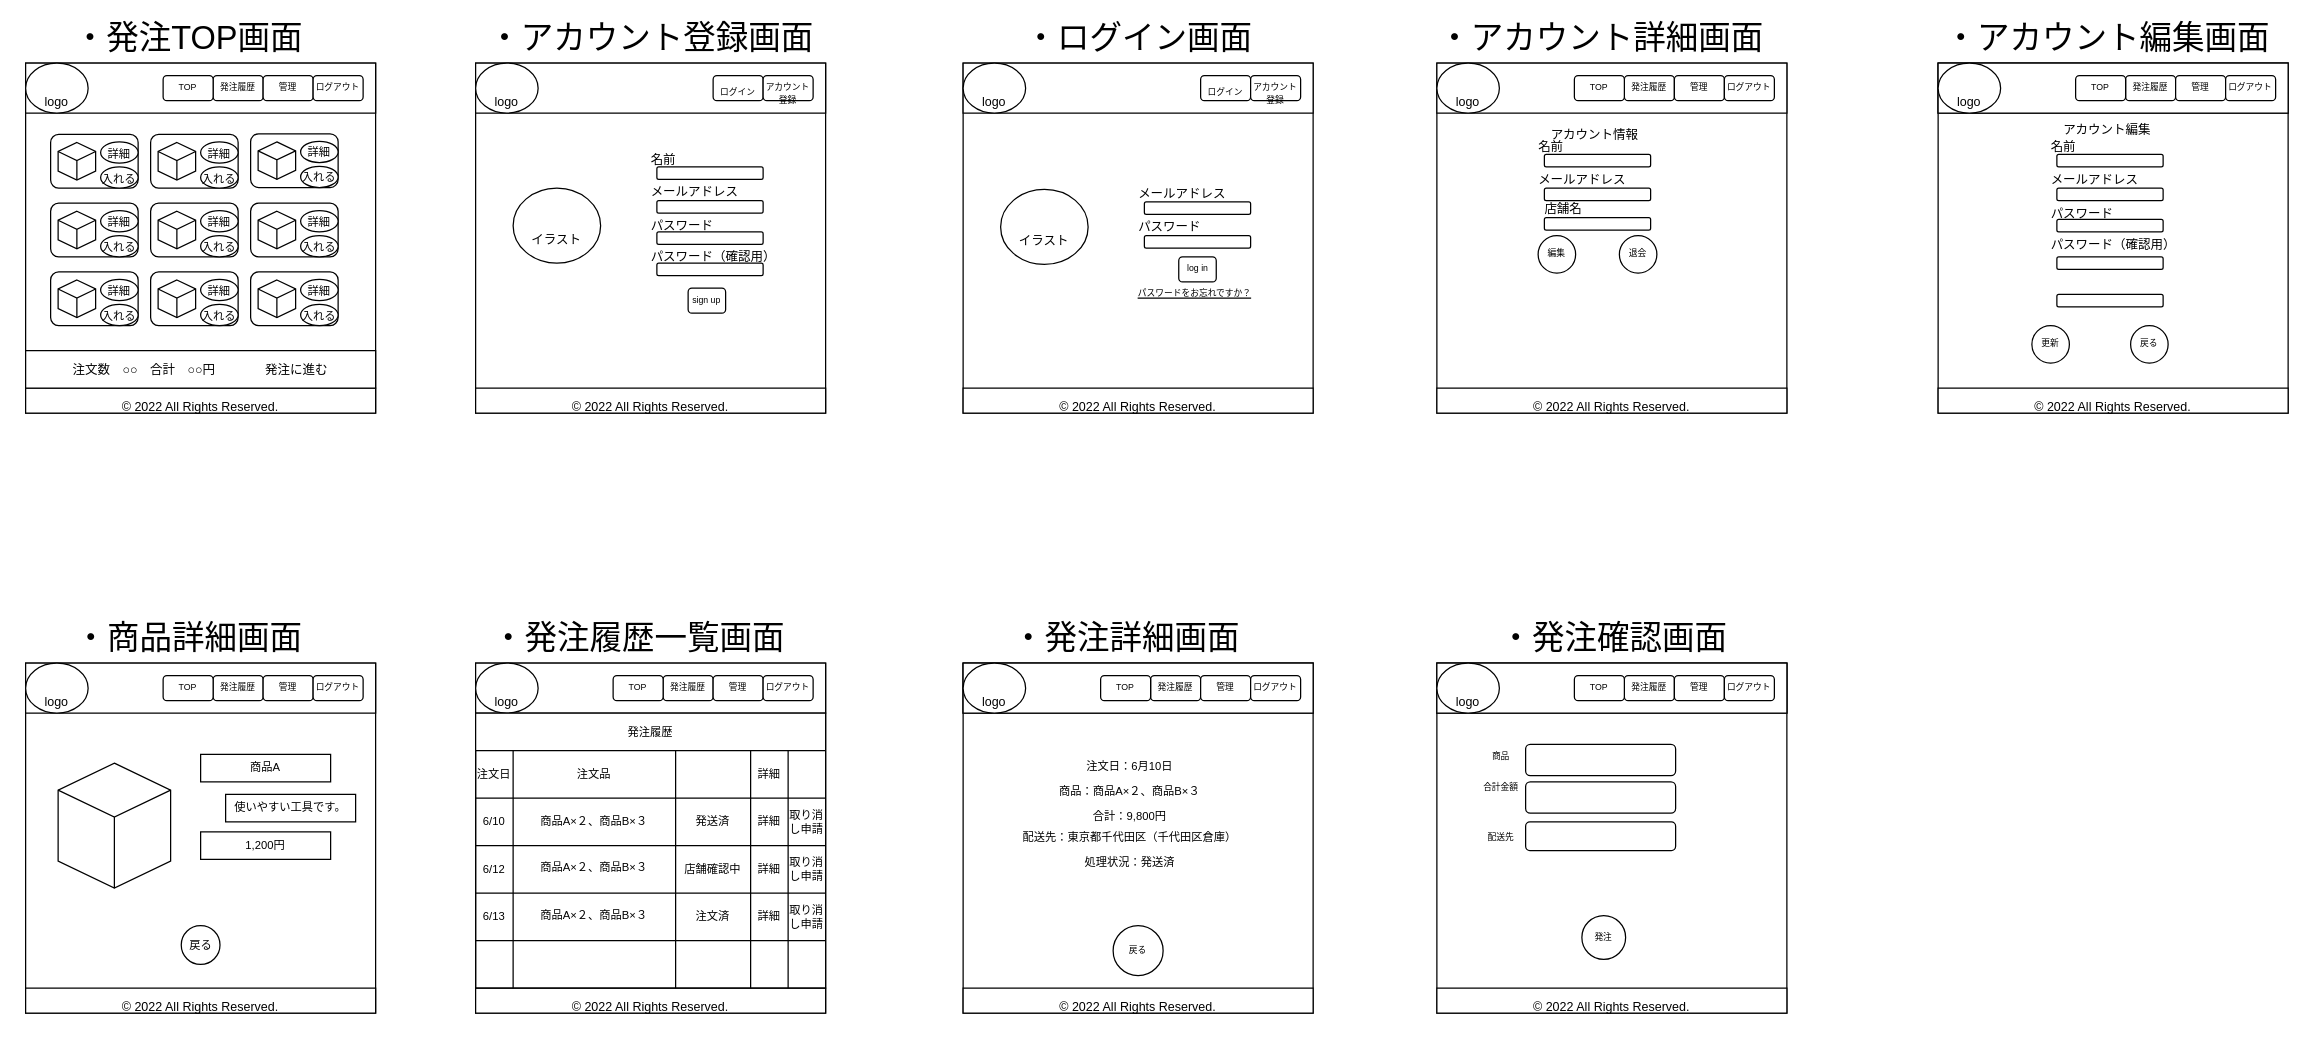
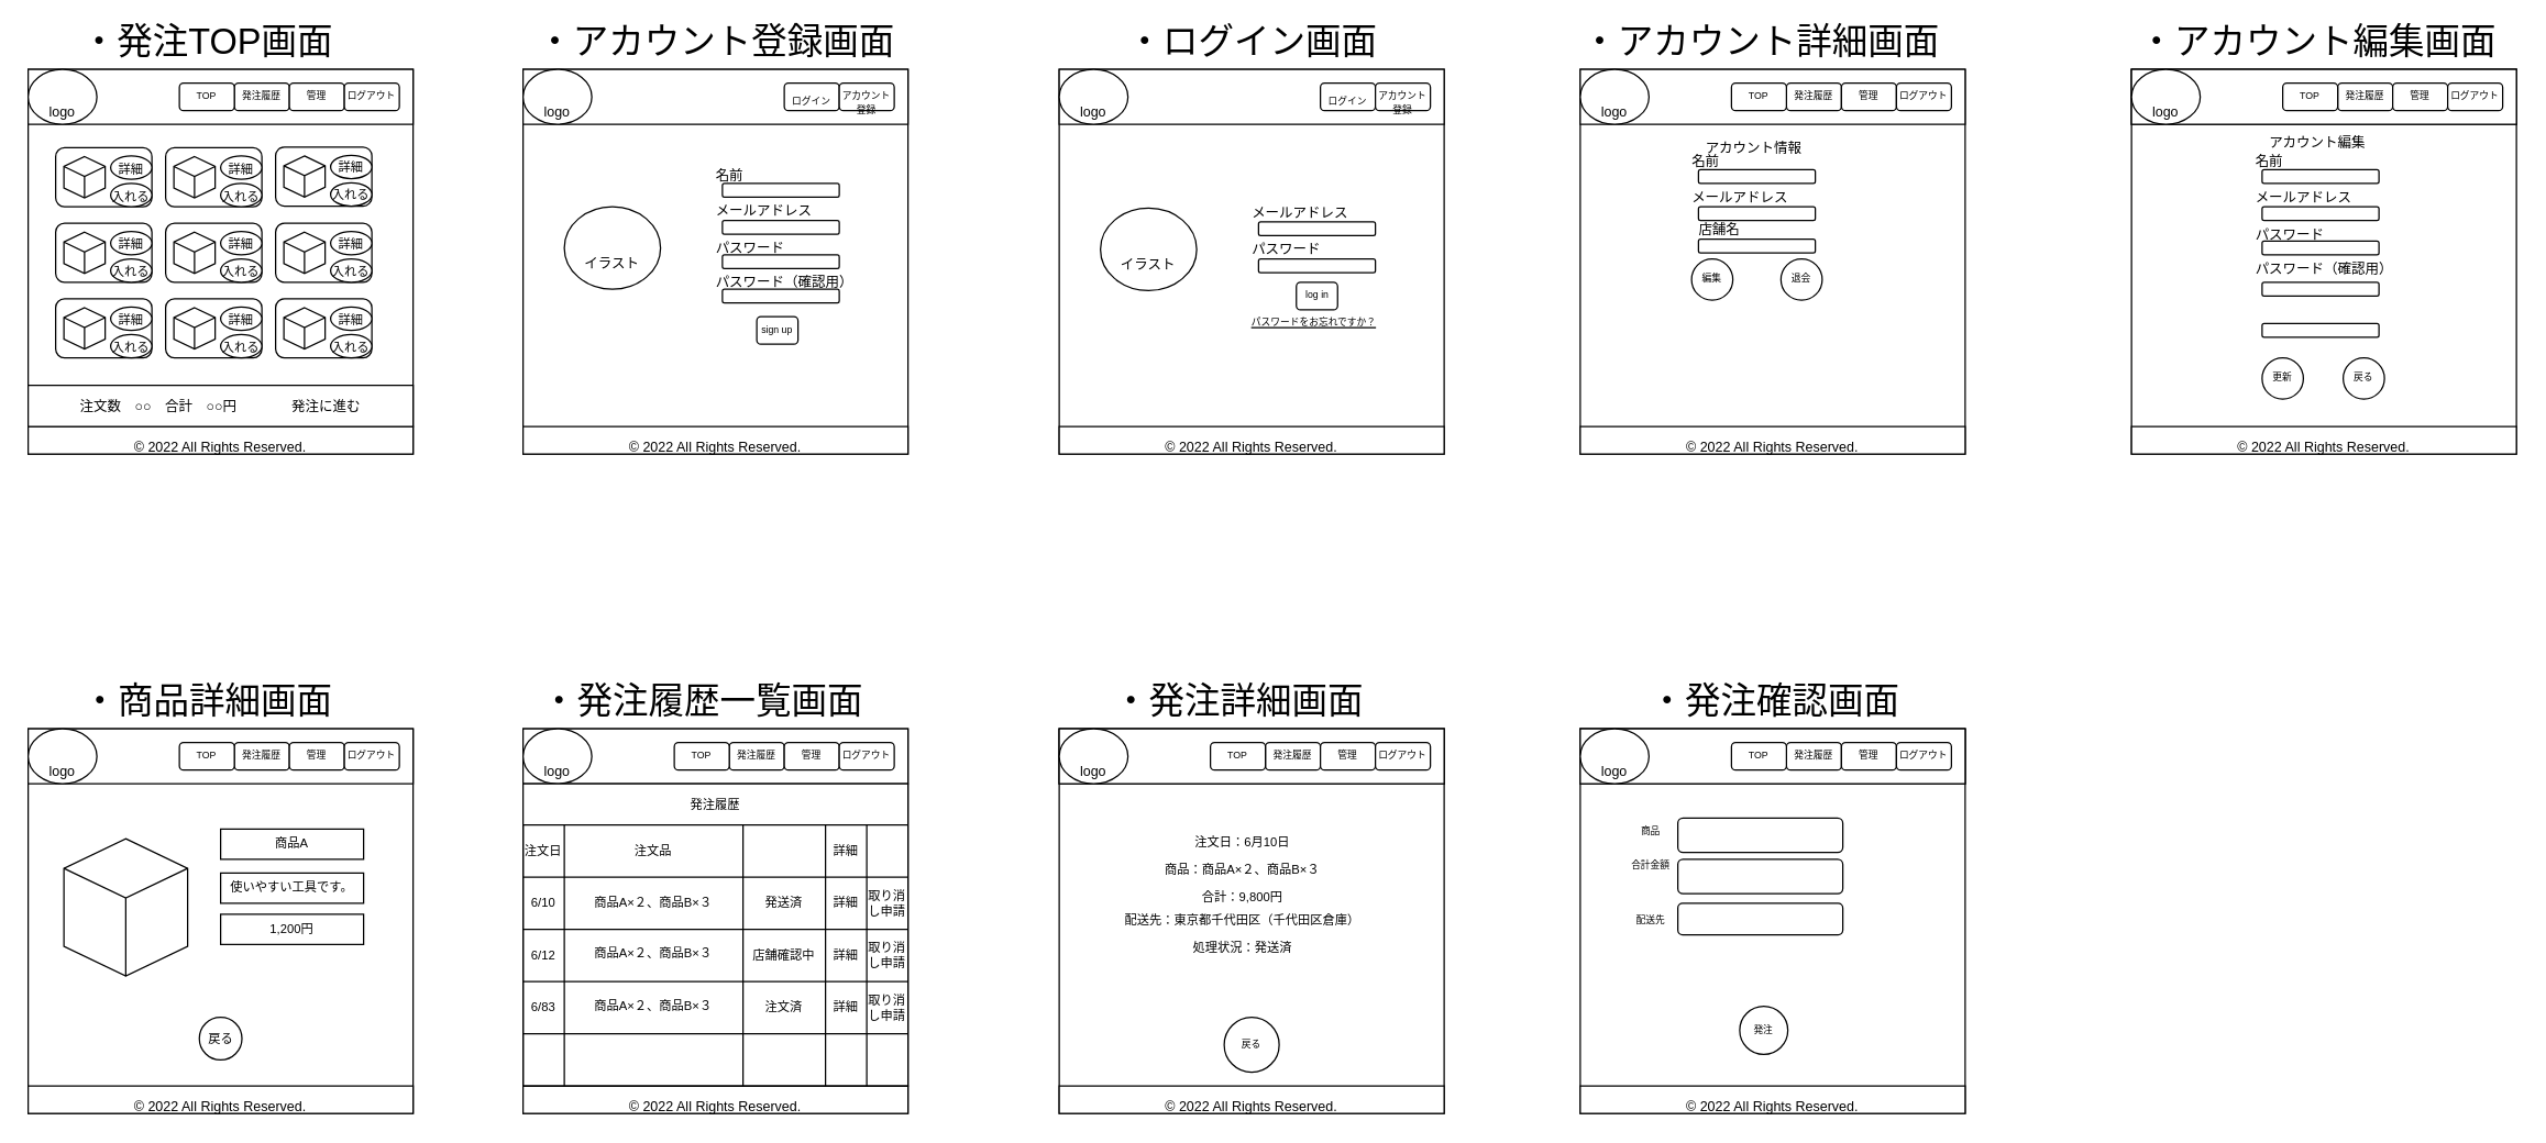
- <mxCell id="86" value="更新" style="ellipse;whiteSpace=wrap;html=1;aspect=fixed;fontSize=7;" parent="1" vertex="1"><mxGeometry x="1625" y="260" width="30" height="30" as="geometry" /></mxCell>
+ <mxCell id="86" value="更新" style="ellipse;whiteSpace=wrap;html=1;aspect=fixed;fontSize=7;" parent="1" vertex="1"><mxGeometry x="1645" y="260" width="30" height="30" as="geometry" /></mxCell>
- <mxCell id="170" value="使いやすい工具です。" style="rounded=0;whiteSpace=wrap;html=1;fontSize=9;" vertex="1" parent="1"><mxGeometry x="180" y="635" width="104" height="22" as="geometry" /></mxCell>
+ <mxCell id="170" value="使いやすい工具です。" style="rounded=0;whiteSpace=wrap;html=1;fontSize=9;" vertex="1" parent="1"><mxGeometry x="160" y="635" width="104" height="22" as="geometry" /></mxCell>
- <mxCell id="191" value="6/13" style="shape=partialRectangle;html=1;whiteSpace=wrap;connectable=0;overflow=hidden;fillColor=none;top=0;left=0;bottom=0;right=0;pointerEvents=1;fontSize=9;" vertex="1" parent="190"><mxGeometry width="30" height="38" as="geometry"><mxRectangle width="30" height="38" as="alternateBounds" /></mxGeometry></mxCell>
+ <mxCell id="191" value="6/83" style="shape=partialRectangle;html=1;whiteSpace=wrap;connectable=0;overflow=hidden;fillColor=none;top=0;left=0;bottom=0;right=0;pointerEvents=1;fontSize=9;" vertex="1" parent="190"><mxGeometry width="30" height="38" as="geometry"><mxRectangle width="30" height="38" as="alternateBounds" /></mxGeometry></mxCell>
